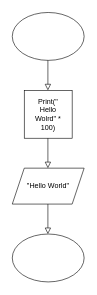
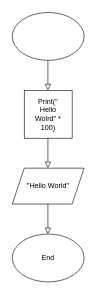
+ <mxCell id="10" value="End" style="text;html=1;strokeColor=none;fillColor=none;align=center;verticalAlign=middle;whiteSpace=wrap;rounded=0;" vertex="1" parent="1"><mxGeometry x="50" y="415" width="60" height="30" as="geometry" /></mxCell>
